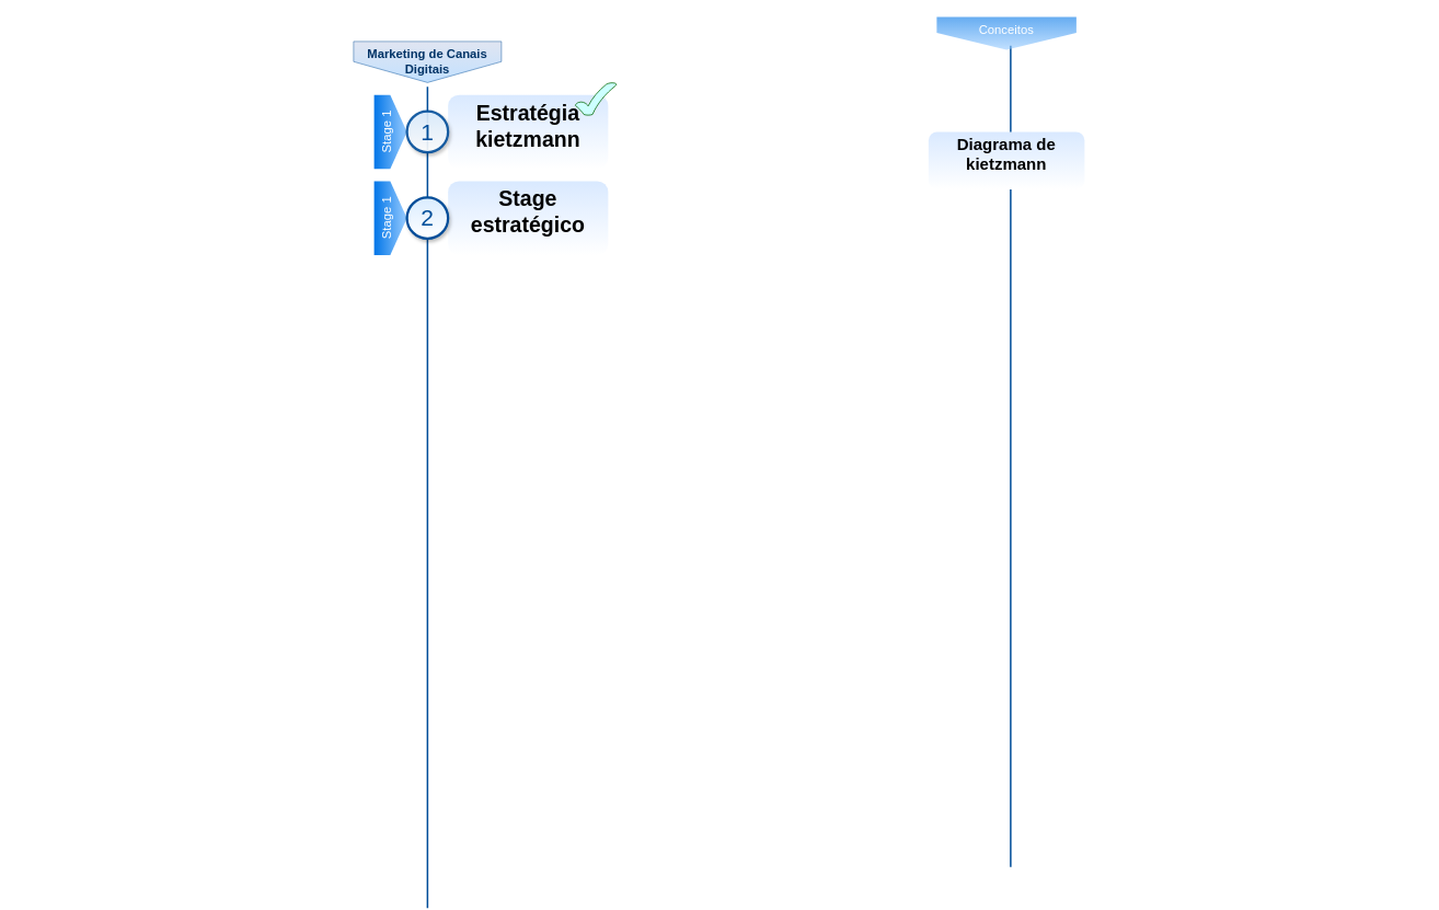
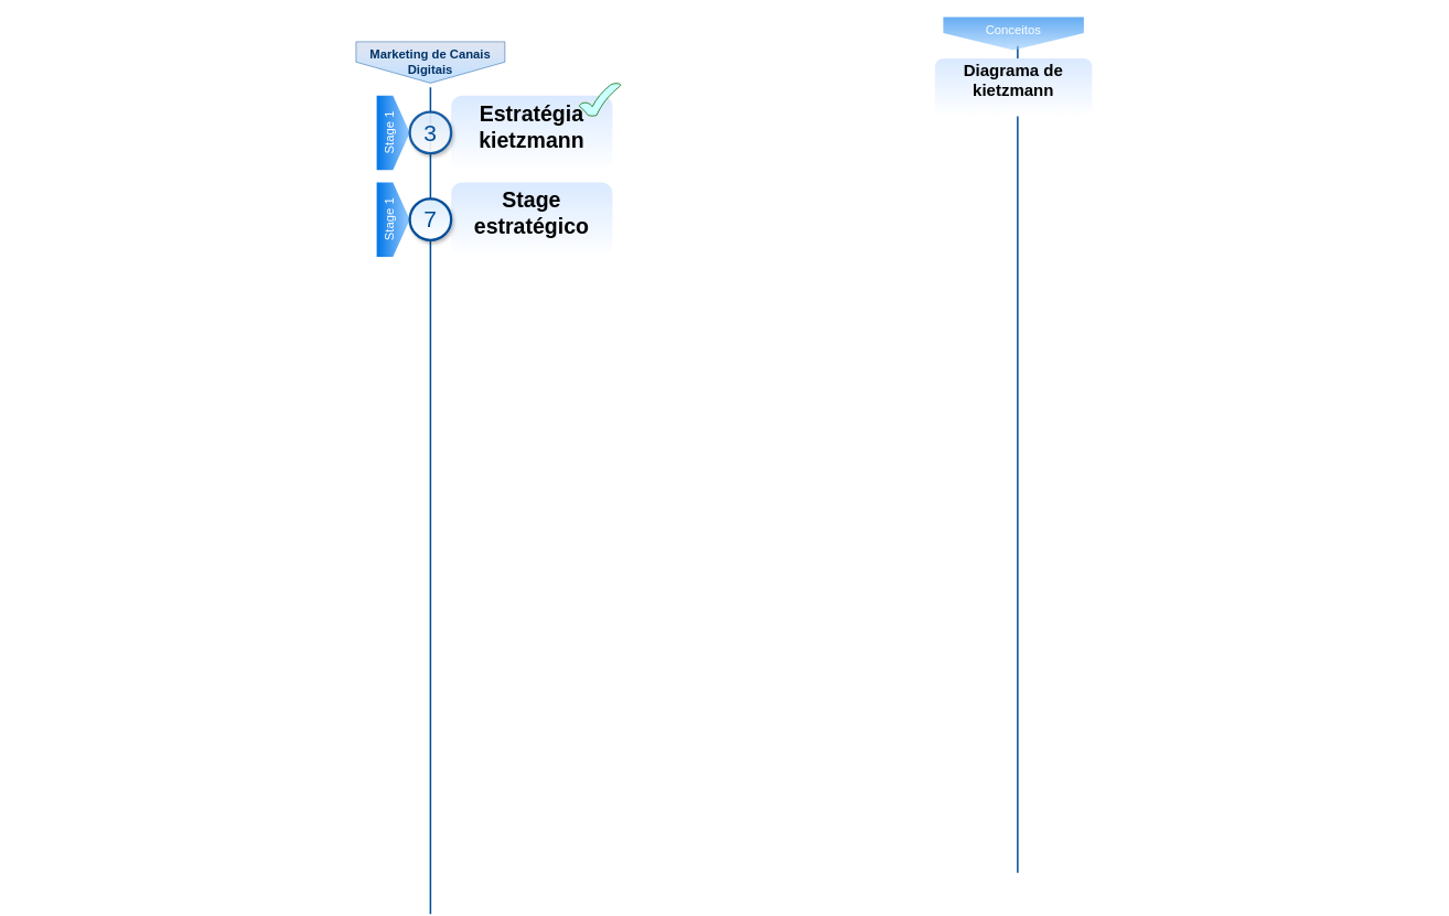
- <mxCell id="13" value="1" style="ellipse;whiteSpace=wrap;html=1;fillColor=#D9ECFF;fontSize=28;fontColor=#004D99;strokeWidth=3;strokeColor=#004D99;gradientColor=#FFFFFF;shadow=1;opacity=90;" parent="1" vertex="1"><mxGeometry x="495" y="135" width="50" height="50" as="geometry" /></mxCell>
+ <mxCell id="13" value="3" style="ellipse;whiteSpace=wrap;html=1;fillColor=#D9ECFF;fontSize=28;fontColor=#004D99;strokeWidth=3;strokeColor=#004D99;gradientColor=#FFFFFF;shadow=1;opacity=90;" parent="1" vertex="1"><mxGeometry x="495" y="135" width="50" height="50" as="geometry" /></mxCell>
- <mxCell id="7" value="&lt;h1 style=&quot;font-size: 20px;&quot;&gt;Diagrama de kietzmann&lt;br style=&quot;font-size: 20px;&quot;&gt;&lt;/h1&gt;" style="text;html=1;spacing=5;spacingTop=-20;whiteSpace=wrap;overflow=hidden;strokeColor=none;strokeWidth=3;fillColor=#D9E9FF;fontSize=20;fontColor=#000000;align=center;rounded=1;gradientColor=#FFFFFF;" vertex="1" parent="1"><mxGeometry x="1130" y="160" width="190" height="70" as="geometry" /></mxCell>
+ <mxCell id="7" value="&lt;h1 style=&quot;font-size: 20px;&quot;&gt;Diagrama de kietzmann&lt;br style=&quot;font-size: 20px;&quot;&gt;&lt;/h1&gt;" style="text;html=1;spacing=5;spacingTop=-20;whiteSpace=wrap;overflow=hidden;strokeColor=none;strokeWidth=3;fillColor=#D9E9FF;fontSize=20;fontColor=#000000;align=center;rounded=1;gradientColor=#FFFFFF;" vertex="1" parent="1"><mxGeometry x="1130" y="70" width="190" height="70" as="geometry" /></mxCell>
- <mxCell id="12" value="2" style="ellipse;whiteSpace=wrap;html=1;fillColor=#D9ECFF;fontSize=28;fontColor=#004D99;strokeWidth=3;strokeColor=#004D99;gradientColor=#FFFFFF;shadow=1;" vertex="1" parent="1"><mxGeometry x="495" y="240" width="50" height="50" as="geometry" /></mxCell>
+ <mxCell id="12" value="7" style="ellipse;whiteSpace=wrap;html=1;fillColor=#D9ECFF;fontSize=28;fontColor=#004D99;strokeWidth=3;strokeColor=#004D99;gradientColor=#FFFFFF;shadow=1;" vertex="1" parent="1"><mxGeometry x="495" y="240" width="50" height="50" as="geometry" /></mxCell>
